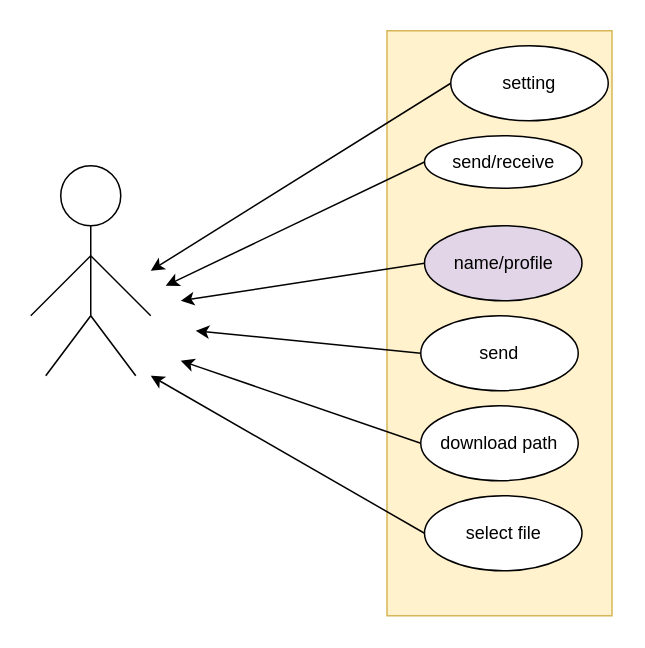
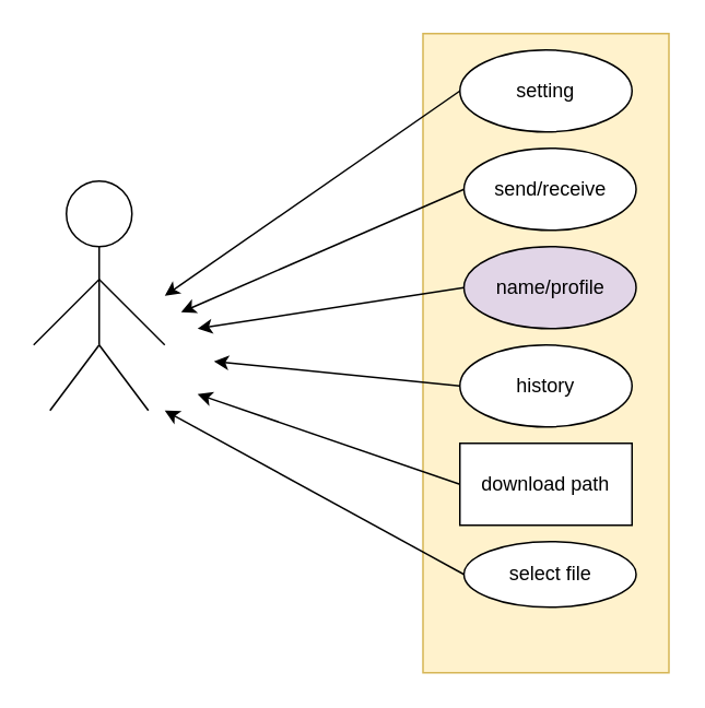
- <mxCell id="3" value="setting" style="ellipse;whiteSpace=wrap;html=1;fontFamily=Helvetica;" parent="1" vertex="1"><mxGeometry x="300" y="30" width="105" height="50" as="geometry" /></mxCell>
+ <mxCell id="3" value="setting" style="ellipse;whiteSpace=wrap;html=1;fontFamily=Helvetica;" parent="1" vertex="1"><mxGeometry x="280" y="30" width="105" height="50" as="geometry" /></mxCell>
- <mxCell id="4" value="send/receive" style="ellipse;whiteSpace=wrap;html=1;" parent="1" vertex="1"><mxGeometry x="282.5" y="90" width="105" height="35" as="geometry" /></mxCell>
+ <mxCell id="4" value="send/receive" style="ellipse;whiteSpace=wrap;html=1;" parent="1" vertex="1"><mxGeometry x="282.5" y="90" width="105" height="50" as="geometry" /></mxCell>
- <mxCell id="6" value="send" style="ellipse;whiteSpace=wrap;html=1;" parent="1" vertex="1"><mxGeometry x="280" y="210" width="105" height="50" as="geometry" /></mxCell>
+ <mxCell id="6" value="history" style="ellipse;whiteSpace=wrap;html=1;" parent="1" vertex="1"><mxGeometry x="280" y="210" width="105" height="50" as="geometry" /></mxCell>
- <mxCell id="7" value="download path" style="ellipse;whiteSpace=wrap;html=1;" parent="1" vertex="1"><mxGeometry x="280" y="270" width="105" height="50" as="geometry" /></mxCell>
+ <mxCell id="7" value="download path" style="whiteSpace=wrap;html=1;rounded=0;" parent="1" vertex="1"><mxGeometry x="280" y="270" width="105" height="50" as="geometry" /></mxCell>
- <mxCell id="8" value="select file" style="ellipse;whiteSpace=wrap;html=1;" parent="1" vertex="1"><mxGeometry x="282.5" y="330" width="105" height="50" as="geometry" /></mxCell>
+ <mxCell id="8" value="select file" style="ellipse;whiteSpace=wrap;html=1;" parent="1" vertex="1"><mxGeometry x="282.5" y="330" width="105" height="40" as="geometry" /></mxCell>
